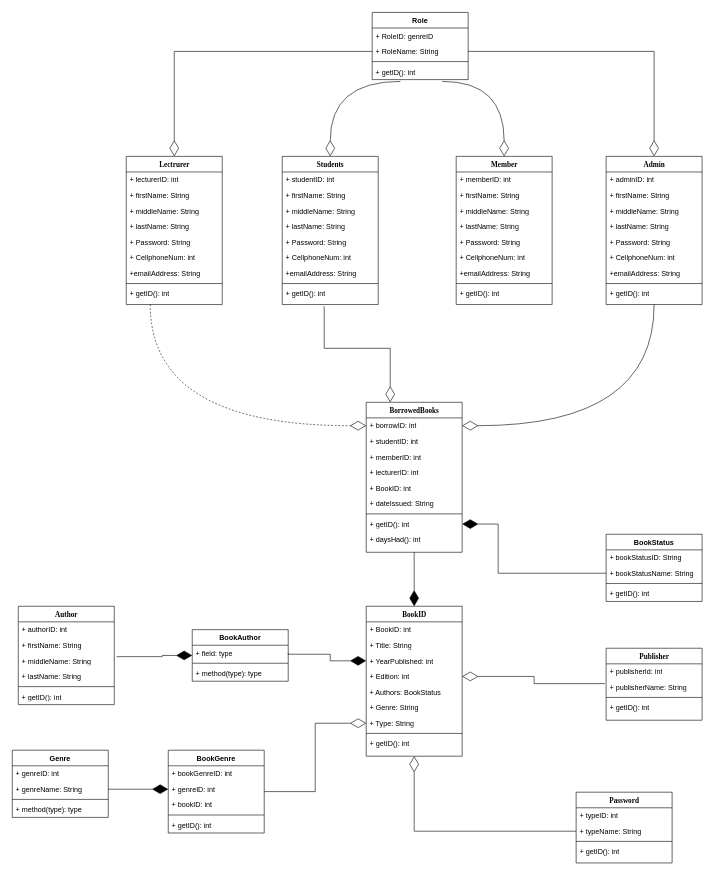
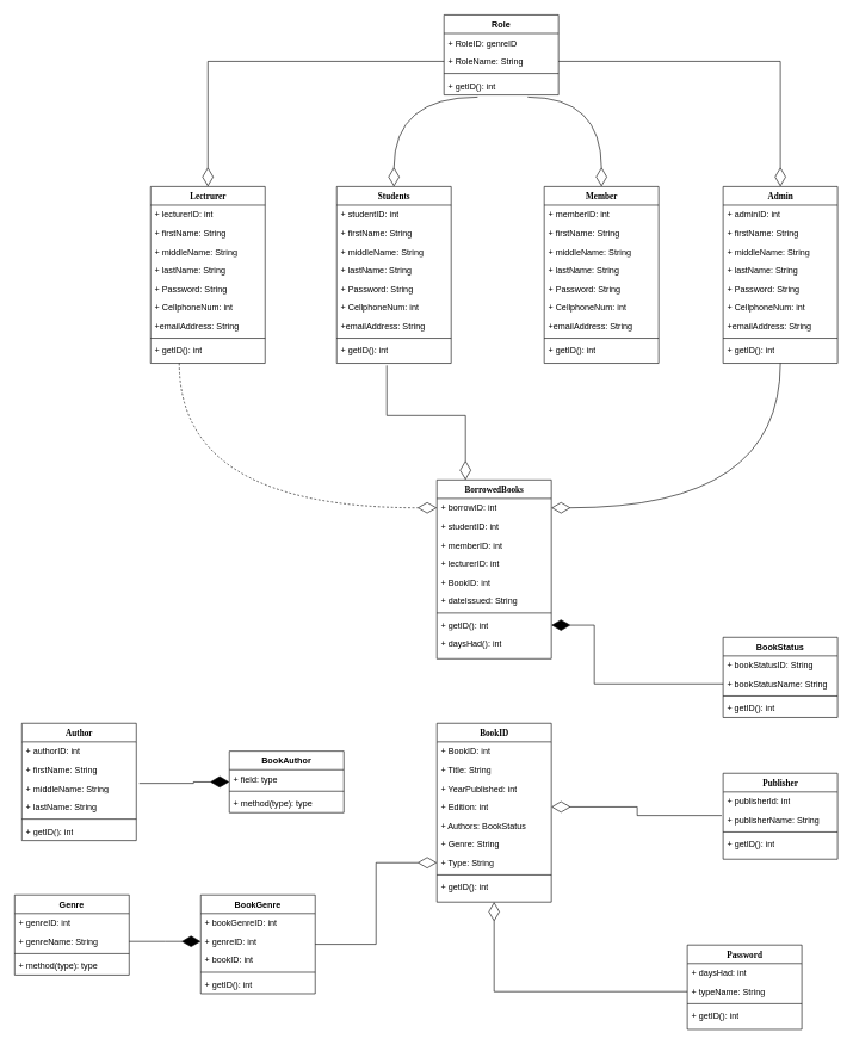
- <mxCell id="112" value="" style="endArrow=diamondThin;endFill=1;endSize=24;html=1;rounded=0;sourcePerimeterSpacing=8;targetPerimeterSpacing=8;entryX=0.5;entryY=0;entryDx=0;entryDy=0;exitX=0.5;exitY=1;exitDx=0;exitDy=0;edgeStyle=orthogonalEdgeStyle;" edge="1" parent="1" source="17" target="82"><mxGeometry width="160" relative="1" as="geometry"><mxPoint x="710" y="980.01" as="sourcePoint" /><mxPoint x="908.88" y="1156.994" as="targetPoint" /></mxGeometry></mxCell>
- <mxCell id="113" value="" style="endArrow=diamondThin;endFill=1;endSize=24;html=1;rounded=0;sourcePerimeterSpacing=8;targetPerimeterSpacing=8;entryX=0;entryY=0.5;entryDx=0;entryDy=0;exitX=1;exitY=0.5;exitDx=0;exitDy=0;edgeStyle=orthogonalEdgeStyle;" edge="1" parent="1" source="109" target="85"><mxGeometry width="160" relative="1" as="geometry"><mxPoint x="700" y="930" as="sourcePoint" /><mxPoint x="700" y="1020" as="targetPoint" /><Array as="points"><mxPoint x="480" y="1090" /><mxPoint x="550" y="1090" /><mxPoint x="550" y="1101" /></Array></mxGeometry></mxCell>
- <mxCell id="28" value="+ typeID: int" style="text;html=1;strokeColor=none;fillColor=none;align=left;verticalAlign=top;spacingLeft=4;spacingRight=4;whiteSpace=wrap;overflow=hidden;rotatable=0;points=[[0,0.5],[1,0.5]];portConstraint=eastwest;" parent="27" vertex="1"><mxGeometry y="26" width="160" height="26" as="geometry" /></mxCell>
+ <mxCell id="28" value="+ daysHad: int" style="text;html=1;strokeColor=none;fillColor=none;align=left;verticalAlign=top;spacingLeft=4;spacingRight=4;whiteSpace=wrap;overflow=hidden;rotatable=0;points=[[0,0.5],[1,0.5]];portConstraint=eastwest;" parent="27" vertex="1"><mxGeometry y="26" width="160" height="26" as="geometry" /></mxCell>
